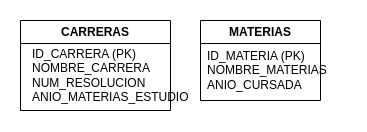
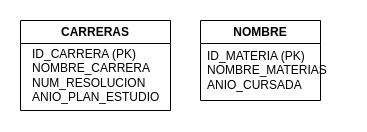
- <mxCell id="4" value="MATERIAS" style="swimlane;whiteSpace=wrap;html=1;" vertex="1" parent="1"><mxGeometry x="200" y="20" width="120" height="80" as="geometry" /></mxCell>
+ <mxCell id="4" value="NOMBRE" style="swimlane;whiteSpace=wrap;html=1;" vertex="1" parent="1"><mxGeometry x="200" y="20" width="120" height="80" as="geometry" /></mxCell>
- <mxCell id="3" value="ID_CARRERA (PK)&lt;div&gt;NOMBRE_CARRERA&lt;/div&gt;&lt;div&gt;NUM_RESOLUCION&lt;/div&gt;&lt;div&gt;ANIO_MATERIAS_ESTUDIO&lt;/div&gt;" style="text;html=1;align=left;verticalAlign=middle;resizable=0;points=[];autosize=1;strokeColor=none;fillColor=none;" vertex="1" parent="2"><mxGeometry x="10" y="20" width="150" height="70" as="geometry" /></mxCell>
+ <mxCell id="3" value="ID_CARRERA (PK)&lt;div&gt;NOMBRE_CARRERA&lt;/div&gt;&lt;div&gt;NUM_RESOLUCION&lt;/div&gt;&lt;div&gt;ANIO_PLAN_ESTUDIO&lt;/div&gt;" style="text;html=1;align=left;verticalAlign=middle;resizable=0;points=[];autosize=1;strokeColor=none;fillColor=none;" vertex="1" parent="2"><mxGeometry x="10" y="20" width="150" height="70" as="geometry" /></mxCell>
